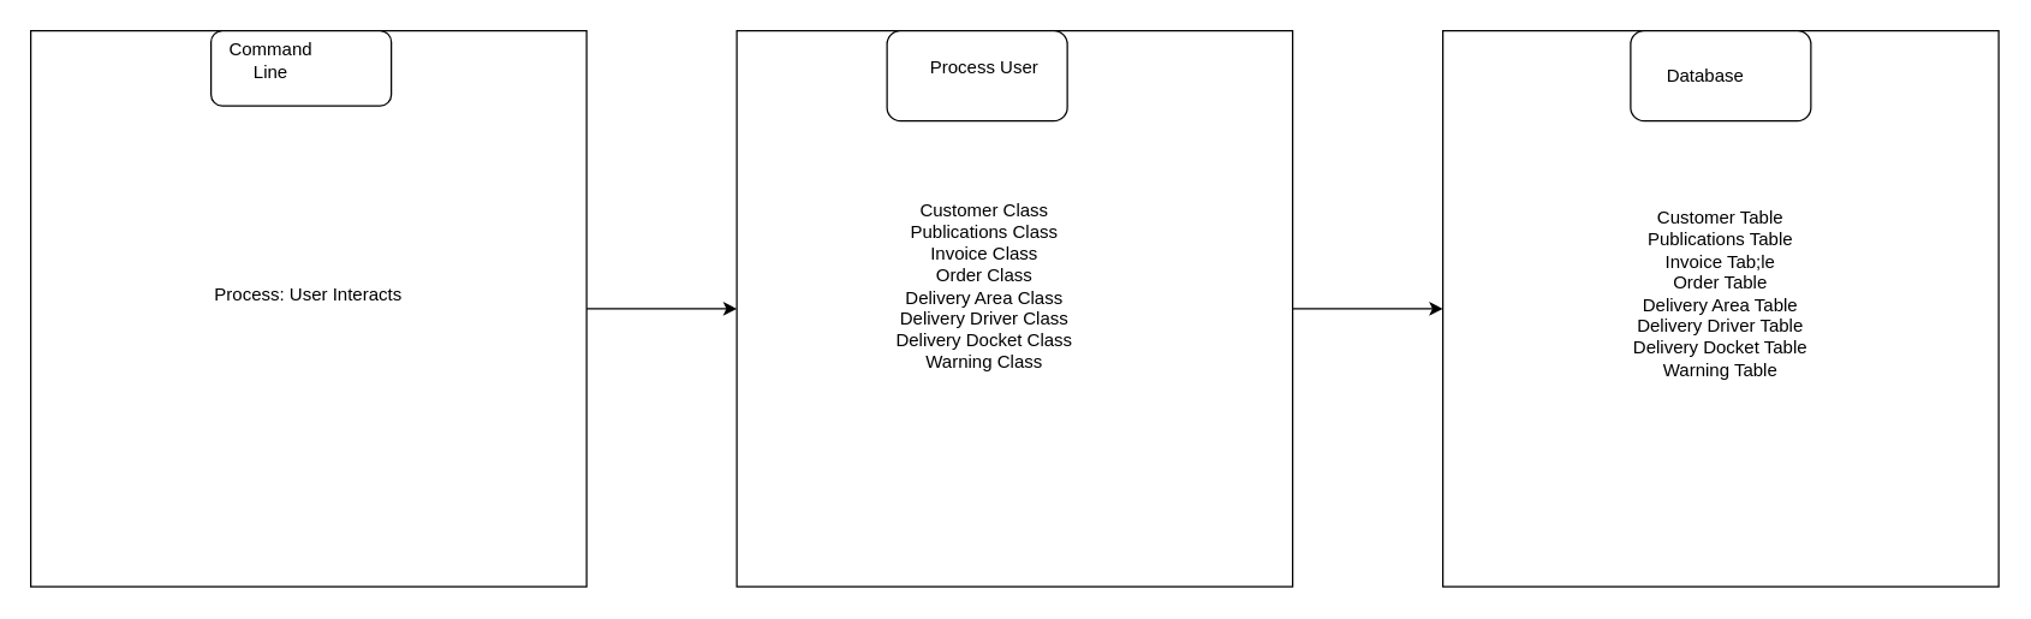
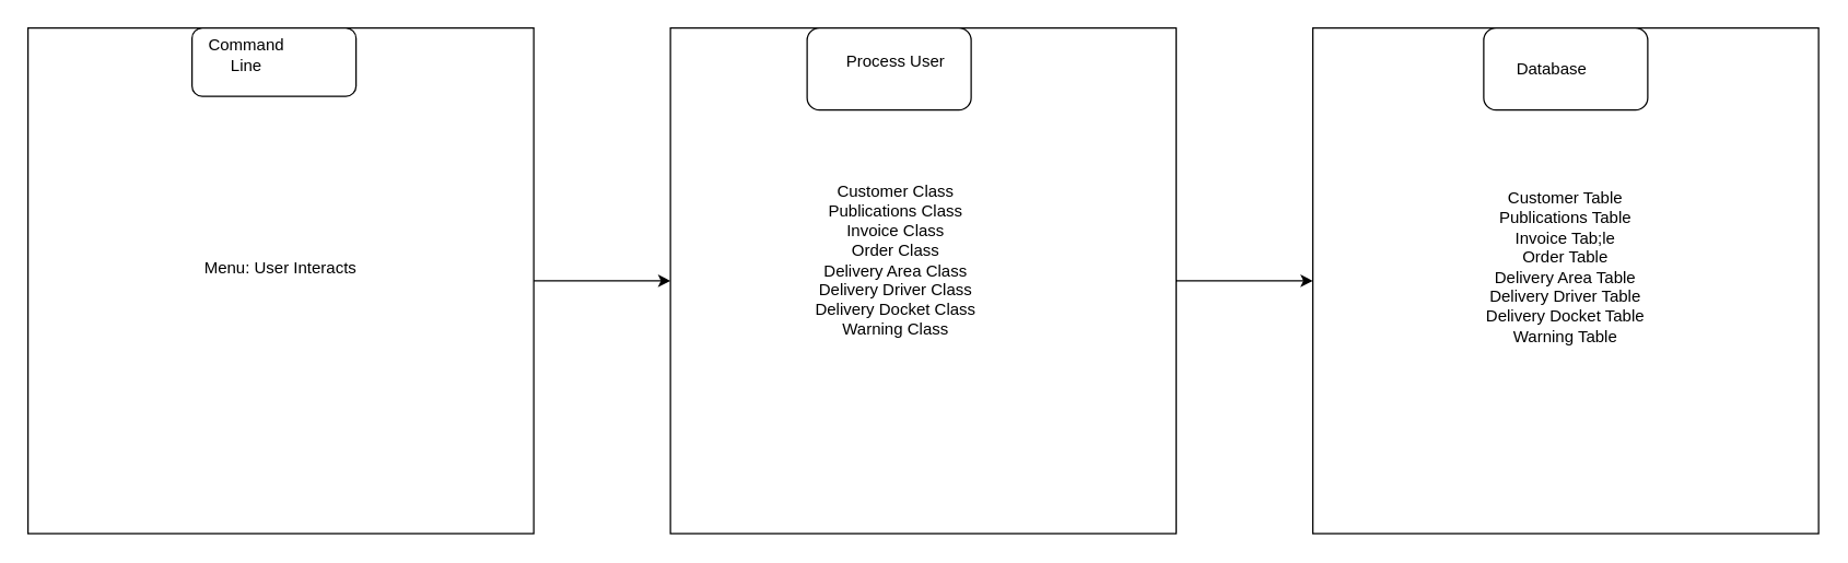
- <mxCell id="15" value="&lt;div&gt;Process: User Interacts&lt;/div&gt;&lt;div&gt;&lt;br&gt;&lt;/div&gt;&lt;div&gt;&lt;br&gt;&lt;/div&gt;" style="text;html=1;align=center;verticalAlign=middle;whiteSpace=wrap;rounded=0;" parent="1" vertex="1"><mxGeometry x="20" y="80" width="370" height="260" as="geometry" /></mxCell>
+ <mxCell id="15" value="&lt;div&gt;Menu: User Interacts&lt;/div&gt;&lt;div&gt;&lt;br&gt;&lt;/div&gt;&lt;div&gt;&lt;br&gt;&lt;/div&gt;" style="text;html=1;align=center;verticalAlign=middle;whiteSpace=wrap;rounded=0;" parent="1" vertex="1"><mxGeometry x="20" y="80" width="370" height="260" as="geometry" /></mxCell>
